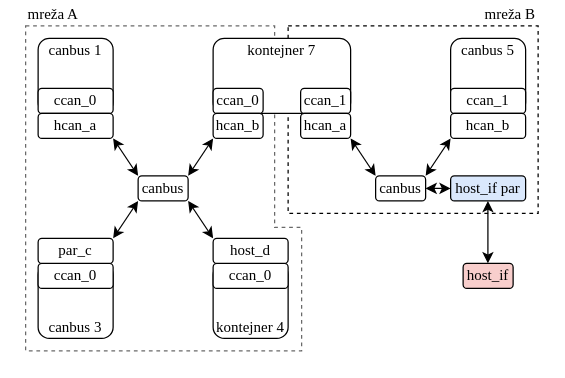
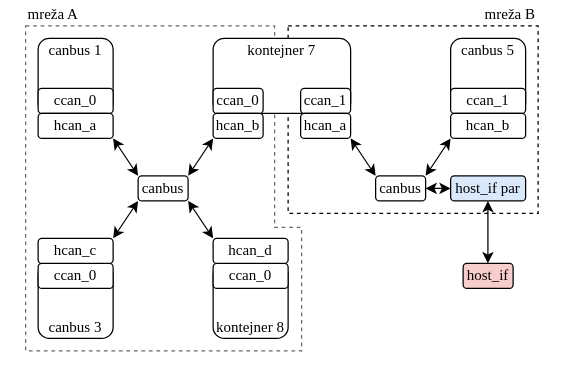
- <mxCell id="17" value="par_c" style="rounded=1;whiteSpace=wrap;html=1;pointerEvents=0;strokeColor=default;align=center;verticalAlign=middle;fontFamily=Times New Roman;fontSize=12;fontColor=default;fillColor=default;container=0;" vertex="1" parent="1"><mxGeometry x="30" y="190" width="60" height="20" as="geometry" /></mxCell>
+ <mxCell id="17" value="hcan_c" style="rounded=1;whiteSpace=wrap;html=1;pointerEvents=0;strokeColor=default;align=center;verticalAlign=middle;fontFamily=Times New Roman;fontSize=12;fontColor=default;fillColor=default;container=0;" vertex="1" parent="1"><mxGeometry x="30" y="190" width="60" height="20" as="geometry" /></mxCell>
- <mxCell id="20" value="host_d" style="rounded=1;whiteSpace=wrap;html=1;pointerEvents=0;strokeColor=default;align=center;verticalAlign=middle;fontFamily=Times New Roman;fontSize=12;fontColor=default;fillColor=default;container=0;" vertex="1" parent="1"><mxGeometry x="170" y="190" width="60" height="20" as="geometry" /></mxCell>
+ <mxCell id="20" value="hcan_d" style="rounded=1;whiteSpace=wrap;html=1;pointerEvents=0;strokeColor=default;align=center;verticalAlign=middle;fontFamily=Times New Roman;fontSize=12;fontColor=default;fillColor=default;container=0;" vertex="1" parent="1"><mxGeometry x="170" y="190" width="60" height="20" as="geometry" /></mxCell>
- <mxCell id="18" value="kontejner 4" style="rounded=1;whiteSpace=wrap;html=1;pointerEvents=0;strokeColor=default;align=center;verticalAlign=bottom;fontFamily=Times New Roman;fontSize=12;fontColor=default;fillColor=default;container=0;spacingBottom=0;" vertex="1" parent="1"><mxGeometry x="170" y="210" width="60" height="60" as="geometry" /></mxCell>
+ <mxCell id="18" value="kontejner 8" style="rounded=1;whiteSpace=wrap;html=1;pointerEvents=0;strokeColor=default;align=center;verticalAlign=bottom;fontFamily=Times New Roman;fontSize=12;fontColor=default;fillColor=default;container=0;spacingBottom=0;" vertex="1" parent="1"><mxGeometry x="170" y="210" width="60" height="60" as="geometry" /></mxCell>
